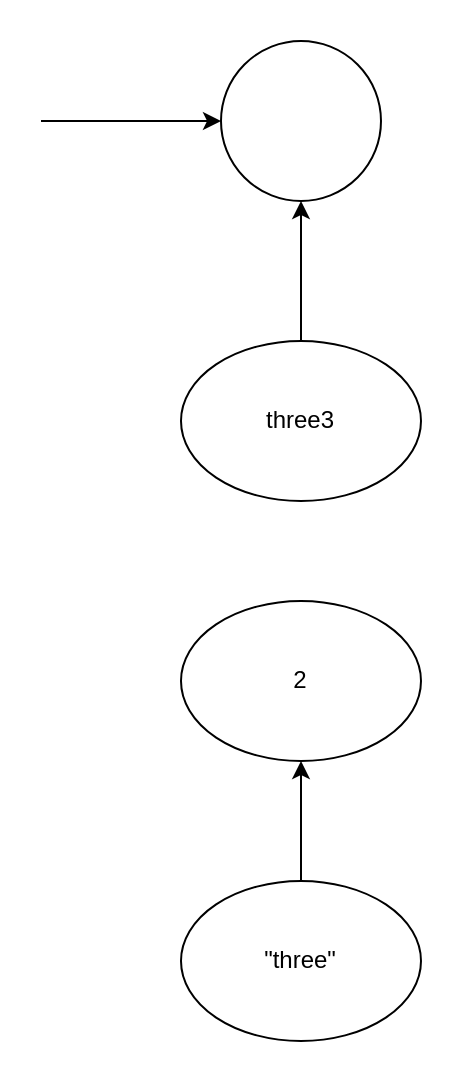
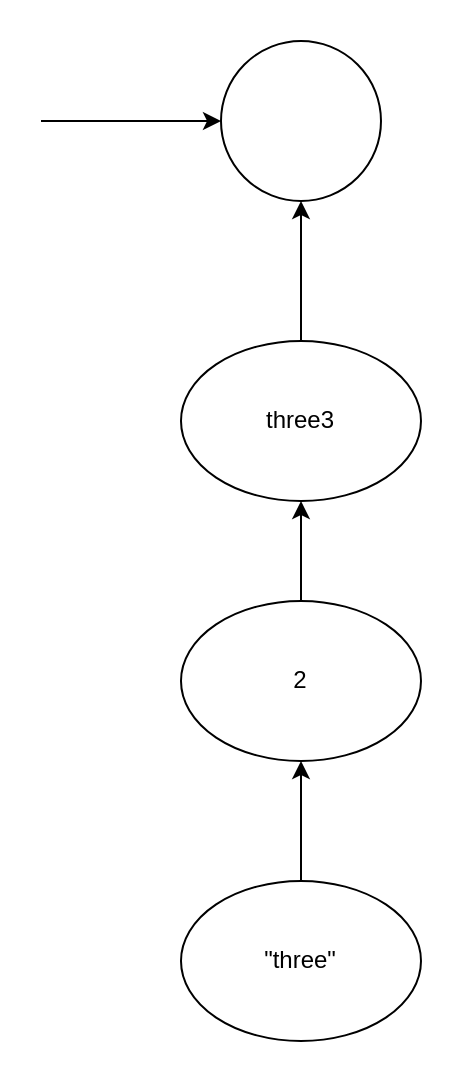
+ <mxCell id="5" value="" style="edgeStyle=orthogonalEdgeStyle;rounded=0;orthogonalLoop=1;jettySize=auto;html=1;entryX=0.5;entryY=1;entryDx=0;entryDy=0;" edge="1" parent="1" source="6" target="8"><mxGeometry relative="1" as="geometry" /></mxCell>
